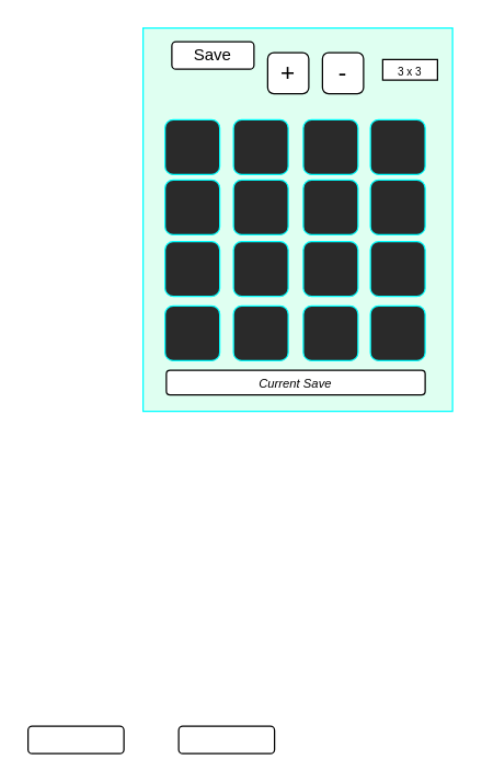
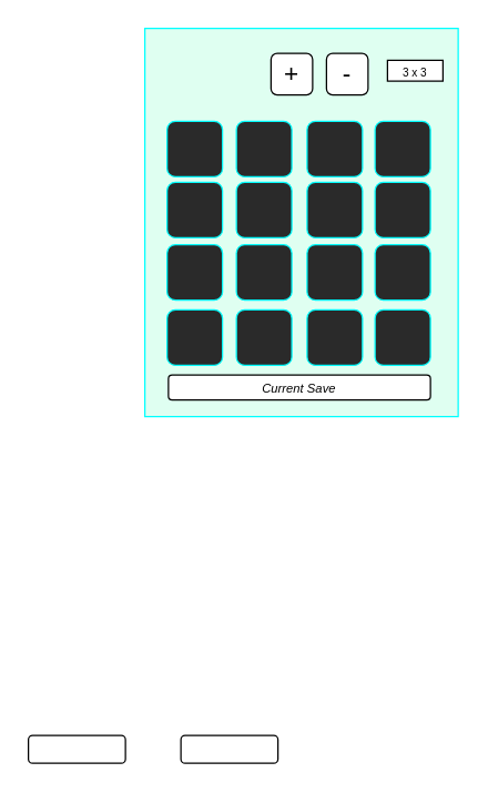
- <mxCell id="23" value="Save" style="rounded=1;whiteSpace=wrap;html=1;" vertex="1" parent="1"><mxGeometry x="125" y="30" width="60" height="20" as="geometry" /></mxCell>
